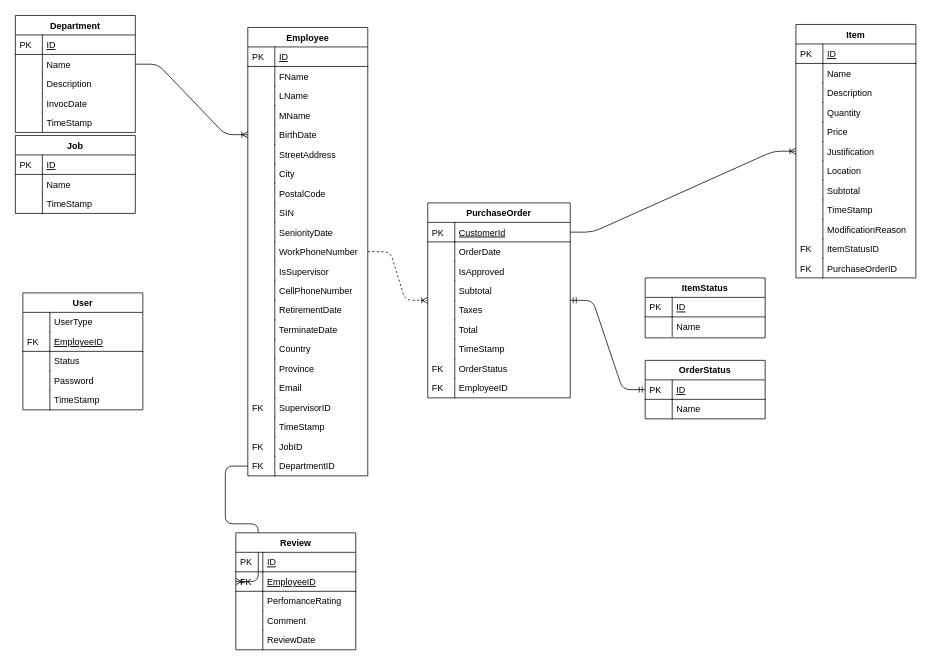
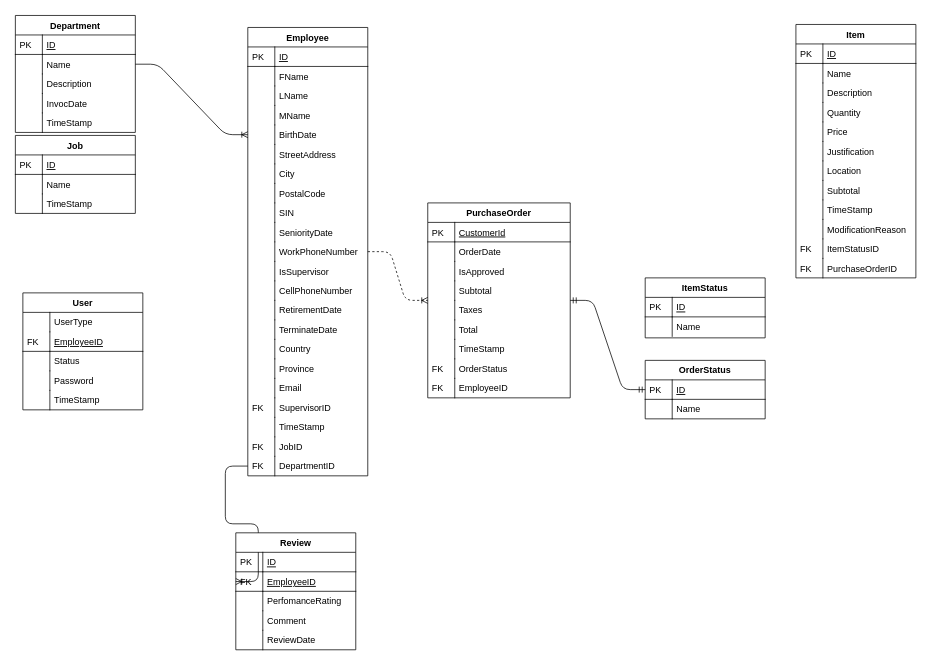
- <mxCell id="14" value="" style="edgeStyle=entityRelationEdgeStyle;fontSize=12;html=1;endArrow=ERoneToMany;exitX=1;exitY=0.5;exitDx=0;exitDy=0;" parent="1" source="16" target="110" edge="1"><mxGeometry width="100" height="100" relative="1" as="geometry"><mxPoint x="660" y="390" as="sourcePoint" /><mxPoint x="760" y="290" as="targetPoint" /></mxGeometry></mxCell>
